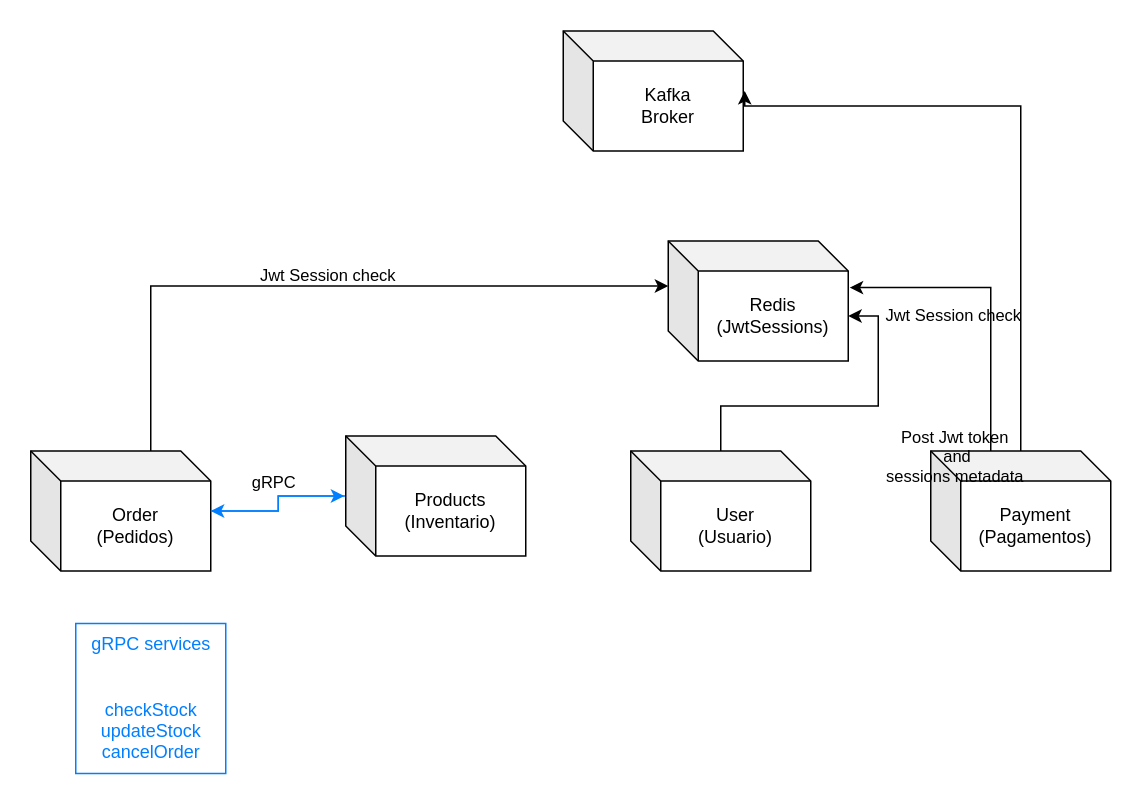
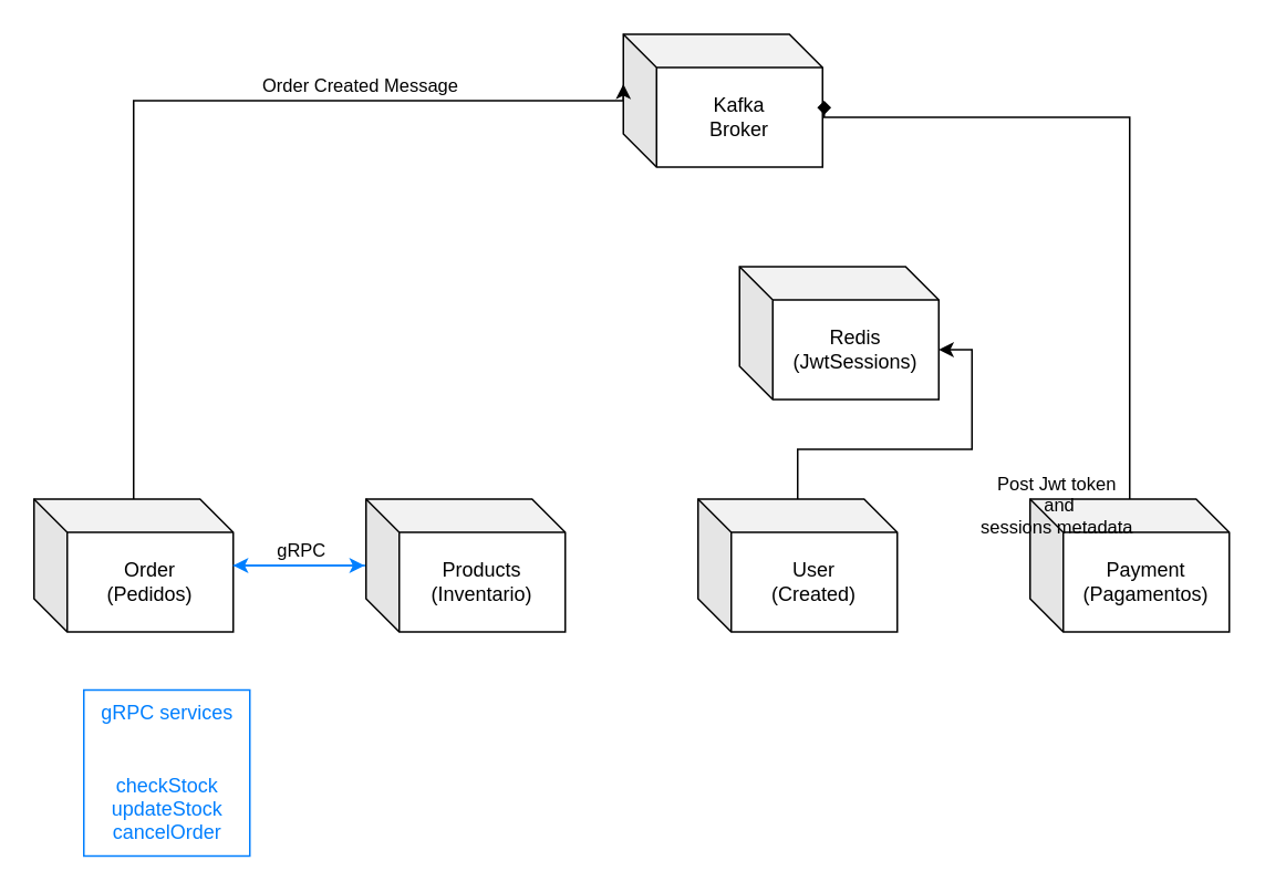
+ <mxCell id="3" style="edgeStyle=orthogonalEdgeStyle;rounded=0;orthogonalLoop=1;jettySize=auto;html=1;entryX=0;entryY=0;entryDx=0;entryDy=30;entryPerimeter=0;fontColor=#FF0000;strokeColor=#000000;exitX=0.5;exitY=0.063;exitDx=0;exitDy=0;exitPerimeter=0;" parent="1" source="5" target="2" edge="1"><mxGeometry relative="1" as="geometry"><mxPoint x="140" y="80" as="targetPoint" /><mxPoint x="140" y="270" as="sourcePoint" /><Array as="points"><mxPoint x="80" y="60" /></Array></mxGeometry></mxCell>
+ <mxCell id="4" value="Order Created Message&amp;nbsp; " style="edgeLabel;html=1;align=center;verticalAlign=middle;resizable=0;points=[];" parent="3" vertex="1" connectable="0"><mxGeometry x="0.28" y="-1" relative="1" as="geometry"><mxPoint x="31" y="-11" as="offset" /></mxGeometry></mxCell>
- <mxCell id="19" style="edgeStyle=orthogonalEdgeStyle;rounded=0;orthogonalLoop=1;jettySize=auto;html=1;entryX=1.008;entryY=0.5;entryDx=0;entryDy=0;entryPerimeter=0;" parent="1" source="9" target="2" edge="1"><mxGeometry relative="1" as="geometry"><Array as="points"><mxPoint x="680" y="70" /></Array></mxGeometry></mxCell>
+ <mxCell id="19" style="edgeStyle=orthogonalEdgeStyle;rounded=0;orthogonalLoop=1;jettySize=auto;html=1;entryX=1.008;entryY=0.5;entryDx=0;entryDy=0;entryPerimeter=0;endArrow=diamond;" parent="1" source="9" target="2" edge="1"><mxGeometry relative="1" as="geometry"><Array as="points"><mxPoint x="680" y="70" /></Array></mxGeometry></mxCell>
- <mxCell id="11" style="edgeStyle=orthogonalEdgeStyle;rounded=0;orthogonalLoop=1;jettySize=auto;html=1;entryX=0;entryY=0;entryDx=0;entryDy=30;entryPerimeter=0;labelBackgroundColor=none;" parent="1" source="5" target="10" edge="1"><mxGeometry relative="1" as="geometry"><Array as="points"><mxPoint x="100" y="190" /></Array></mxGeometry></mxCell>
- <mxCell id="12" value="&lt;div&gt;Jwt Session check&lt;/div&gt;&lt;div&gt;&lt;br&gt;&lt;/div&gt;" style="edgeLabel;html=1;align=center;verticalAlign=middle;resizable=0;points=[];labelBackgroundColor=none;" parent="11" vertex="1" connectable="0"><mxGeometry x="-0.016" y="2" relative="1" as="geometry"><mxPoint x="3" y="1" as="offset" /></mxGeometry></mxCell>
- <mxCell id="17" style="edgeStyle=orthogonalEdgeStyle;rounded=0;orthogonalLoop=1;jettySize=auto;html=1;entryX=1.008;entryY=0.388;entryDx=0;entryDy=0;entryPerimeter=0;" parent="1" source="9" target="10" edge="1"><mxGeometry relative="1" as="geometry"><Array as="points"><mxPoint x="660" y="191" /></Array></mxGeometry></mxCell>
- <mxCell id="18" value="Jwt Session check" style="edgeLabel;html=1;align=center;verticalAlign=middle;resizable=0;points=[];labelBackgroundColor=none;" parent="17" vertex="1" connectable="0"><mxGeometry x="-0.212" relative="1" as="geometry"><mxPoint x="-26" y="-11" as="offset" /></mxGeometry></mxCell>
- <mxCell id="7" value="&lt;div&gt;Products&lt;/div&gt;&lt;div&gt;(Inventario)&lt;/div&gt;" style="shape=cube;whiteSpace=wrap;html=1;boundedLbl=1;backgroundOutline=1;darkOpacity=0.05;darkOpacity2=0.1;" parent="1" vertex="1"><mxGeometry x="230" y="290" width="120" height="80" as="geometry" /></mxCell>
+ <mxCell id="7" value="&lt;div&gt;Products&lt;/div&gt;&lt;div&gt;(Inventario)&lt;/div&gt;" style="shape=cube;whiteSpace=wrap;html=1;boundedLbl=1;backgroundOutline=1;darkOpacity=0.05;darkOpacity2=0.1;" parent="1" vertex="1"><mxGeometry x="220" y="300" width="120" height="80" as="geometry" /></mxCell>
- <mxCell id="8" value="&lt;div&gt;User&lt;/div&gt;&lt;div&gt;(Usuario)&lt;/div&gt;" style="shape=cube;whiteSpace=wrap;html=1;boundedLbl=1;backgroundOutline=1;darkOpacity=0.05;darkOpacity2=0.1;" parent="1" vertex="1"><mxGeometry x="420" y="300" width="120" height="80" as="geometry" /></mxCell>
+ <mxCell id="8" value="&lt;div&gt;User&lt;/div&gt;&lt;div&gt;(Created)&lt;/div&gt;" style="shape=cube;whiteSpace=wrap;html=1;boundedLbl=1;backgroundOutline=1;darkOpacity=0.05;darkOpacity2=0.1;" parent="1" vertex="1"><mxGeometry x="420" y="300" width="120" height="80" as="geometry" /></mxCell>
